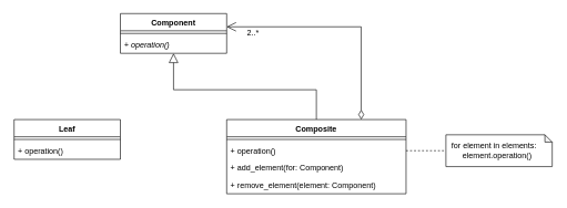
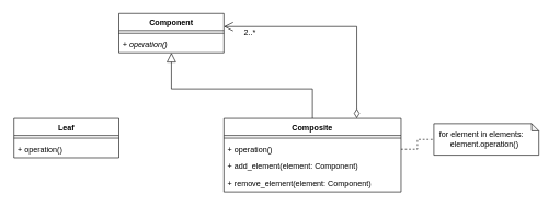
- <mxCell id="16" value="&amp;nbsp; for element in elements:&lt;br&gt;&amp;nbsp; &amp;nbsp; &amp;nbsp; &amp;nbsp;element.operation()" style="shape=note;whiteSpace=wrap;html=1;backgroundOutline=1;darkOpacity=0.05;size=11;align=left;" parent="1" vertex="1"><mxGeometry x="670" y="203" width="160" height="48" as="geometry" /></mxCell>
+ <mxCell id="16" value="&amp;nbsp; for element in elements:&lt;br&gt;&amp;nbsp; &amp;nbsp; &amp;nbsp; &amp;nbsp;element.operation()" style="shape=note;whiteSpace=wrap;html=1;backgroundOutline=1;darkOpacity=0.05;size=11;align=left;" parent="1" vertex="1"><mxGeometry x="660" y="188" width="160" height="48" as="geometry" /></mxCell>
- <mxCell id="13" value="+ add_element(for: Component)" style="text;strokeColor=none;fillColor=none;align=left;verticalAlign=top;spacingLeft=4;spacingRight=4;overflow=hidden;rotatable=0;points=[[0,0.5],[1,0.5]];portConstraint=eastwest;" parent="10" vertex="1"><mxGeometry y="60" width="270" height="26" as="geometry" /></mxCell>
+ <mxCell id="13" value="+ add_element(element: Component)" style="text;strokeColor=none;fillColor=none;align=left;verticalAlign=top;spacingLeft=4;spacingRight=4;overflow=hidden;rotatable=0;points=[[0,0.5],[1,0.5]];portConstraint=eastwest;" parent="10" vertex="1"><mxGeometry y="60" width="270" height="26" as="geometry" /></mxCell>
